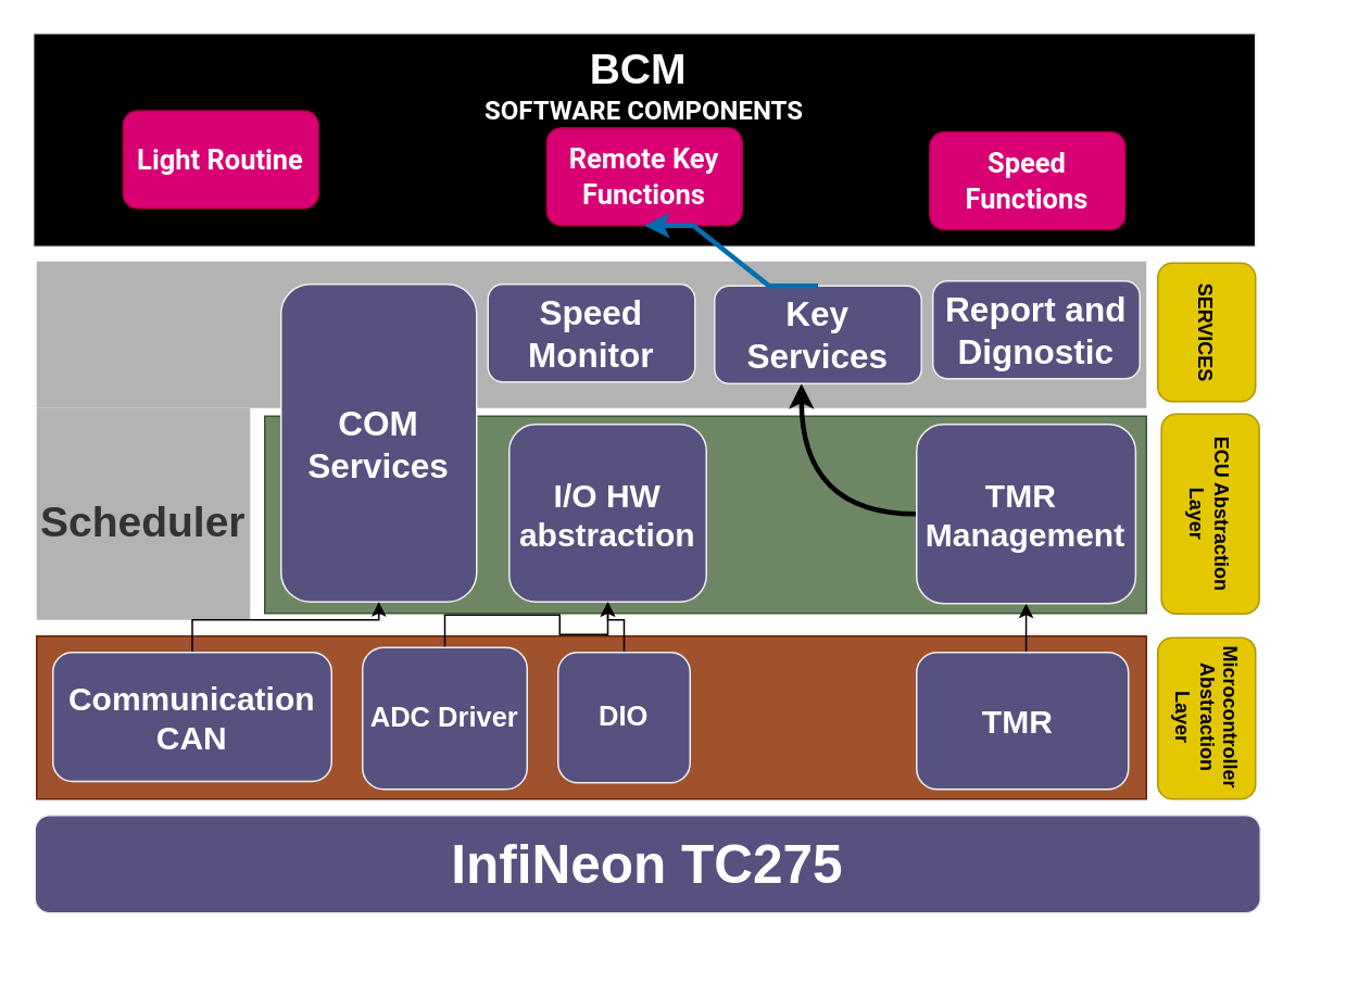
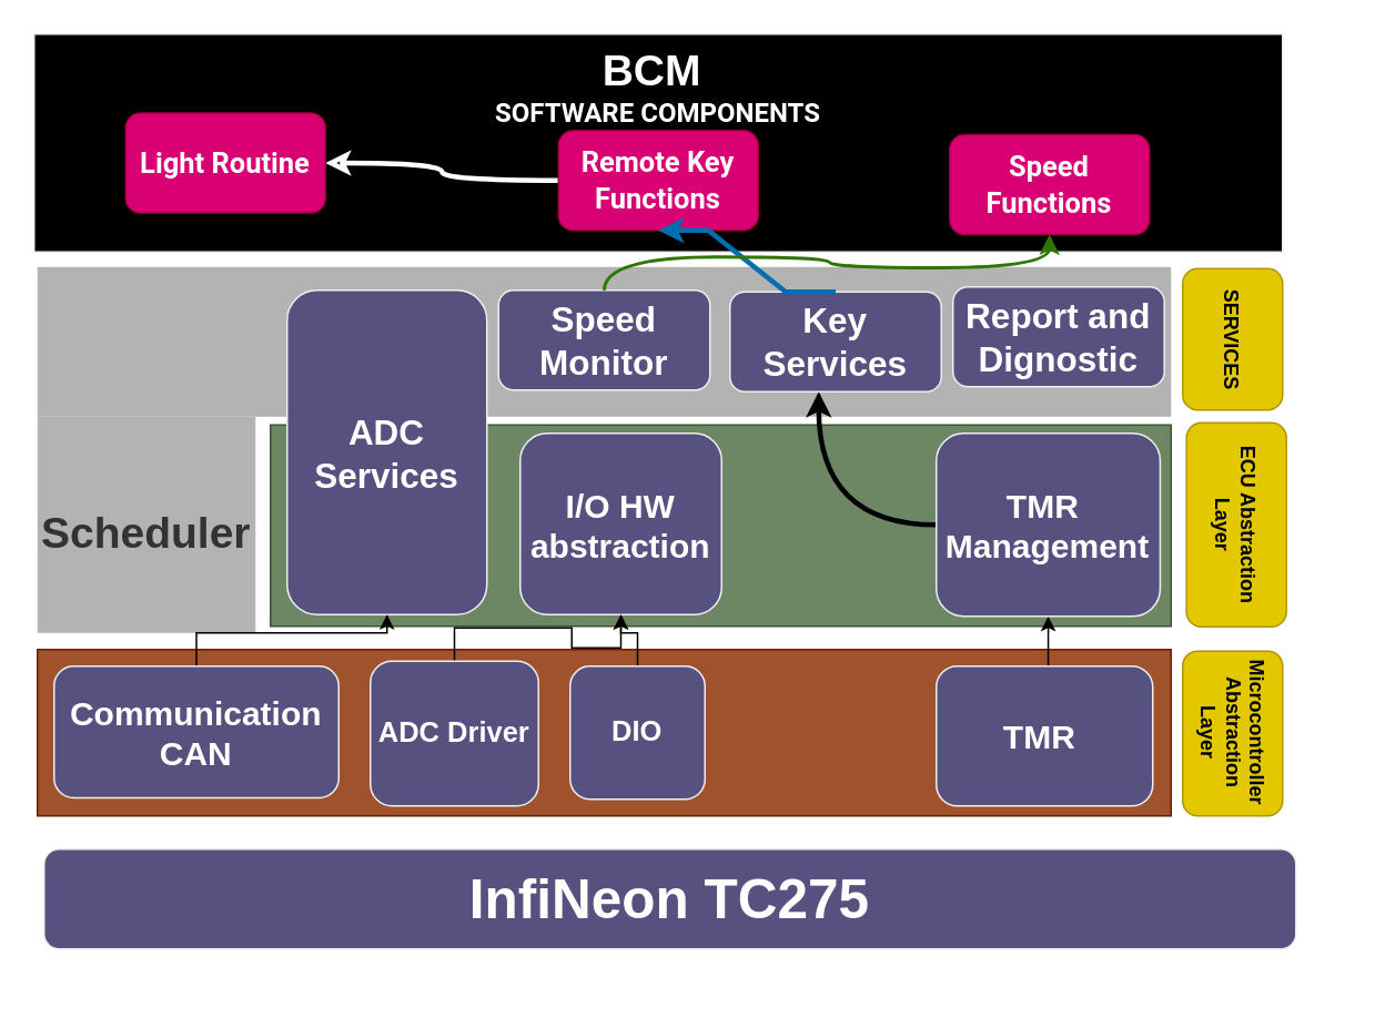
+ <mxCell id="28" style="edgeStyle=orthogonalEdgeStyle;curved=1;rounded=0;orthogonalLoop=1;jettySize=auto;html=1;exitX=1;exitY=0.5;exitDx=0;exitDy=0;entryX=0;entryY=0.5;entryDx=0;entryDy=0;fontSize=17;strokeWidth=3;strokeColor=#FFFFFF;startArrow=classic;startFill=0;endArrow=none;endFill=0;" parent="1" source="29" target="30" edge="1"><mxGeometry relative="1" as="geometry" /></mxCell>
+ <mxCell id="33" style="edgeStyle=orthogonalEdgeStyle;rounded=0;orthogonalLoop=1;jettySize=auto;html=1;exitX=0.5;exitY=0;exitDx=0;exitDy=0;fontSize=17;curved=1;fillColor=#60a917;strokeColor=#2D7600;strokeWidth=2;" parent="1" source="23" target="31" edge="1"><mxGeometry relative="1" as="geometry" /></mxCell>
- <mxCell id="7" value="COM Services" style="rounded=1;whiteSpace=wrap;html=1;fillColor=#56517E;strokeColor=#EEEEEE;fontColor=#FFFFFF;fontStyle=1;fontSize=21;" parent="2" vertex="1"><mxGeometry x="150" y="14" width="120" height="195" as="geometry" /></mxCell>
+ <mxCell id="7" value="ADC Services" style="rounded=1;whiteSpace=wrap;html=1;fillColor=#56517E;strokeColor=#EEEEEE;fontColor=#FFFFFF;fontStyle=1;fontSize=21;" parent="2" vertex="1"><mxGeometry x="150" y="14" width="120" height="195" as="geometry" /></mxCell>
- <mxCell id="13" value="&lt;div style=&quot;text-align: start;&quot;&gt;&lt;font style=&quot;font-size: 33px;&quot; face=&quot;Arial, Helvetica, sans-serif&quot;&gt;InfiNeon TC275&lt;/font&gt;&lt;/div&gt;" style="rounded=1;whiteSpace=wrap;html=1;fillColor=#56517E;strokeColor=#EEEEEE;fontColor=#FFFFFF;fontStyle=1" parent="2" vertex="1"><mxGeometry x="-1" y="340" width="752" height="60" as="geometry" /></mxCell>
+ <mxCell id="13" value="&lt;div style=&quot;text-align: start;&quot;&gt;&lt;font style=&quot;font-size: 33px;&quot; face=&quot;Arial, Helvetica, sans-serif&quot;&gt;InfiNeon TC275&lt;/font&gt;&lt;/div&gt;" style="rounded=1;whiteSpace=wrap;html=1;fillColor=#56517E;strokeColor=#EEEEEE;fontColor=#FFFFFF;fontStyle=1" parent="2" vertex="1"><mxGeometry x="4" y="350" width="752" height="60" as="geometry" /></mxCell>
